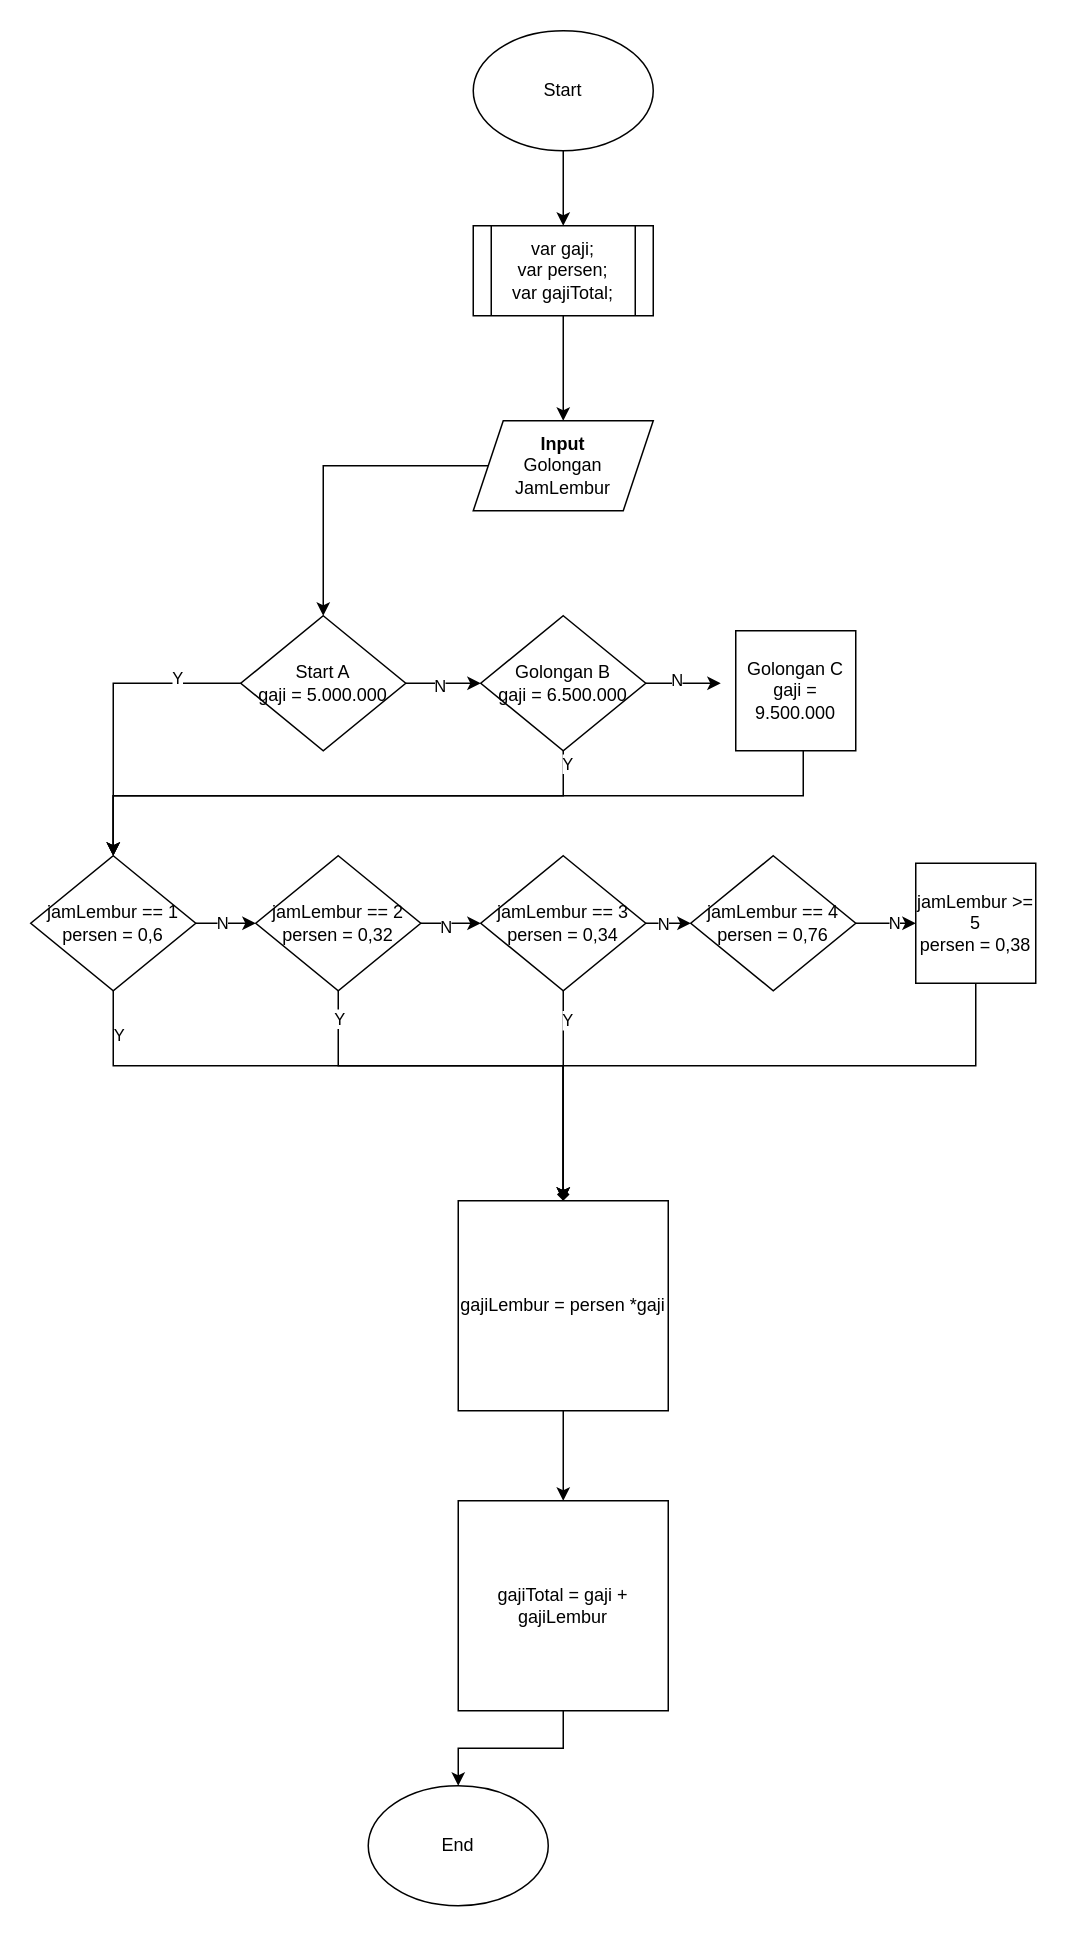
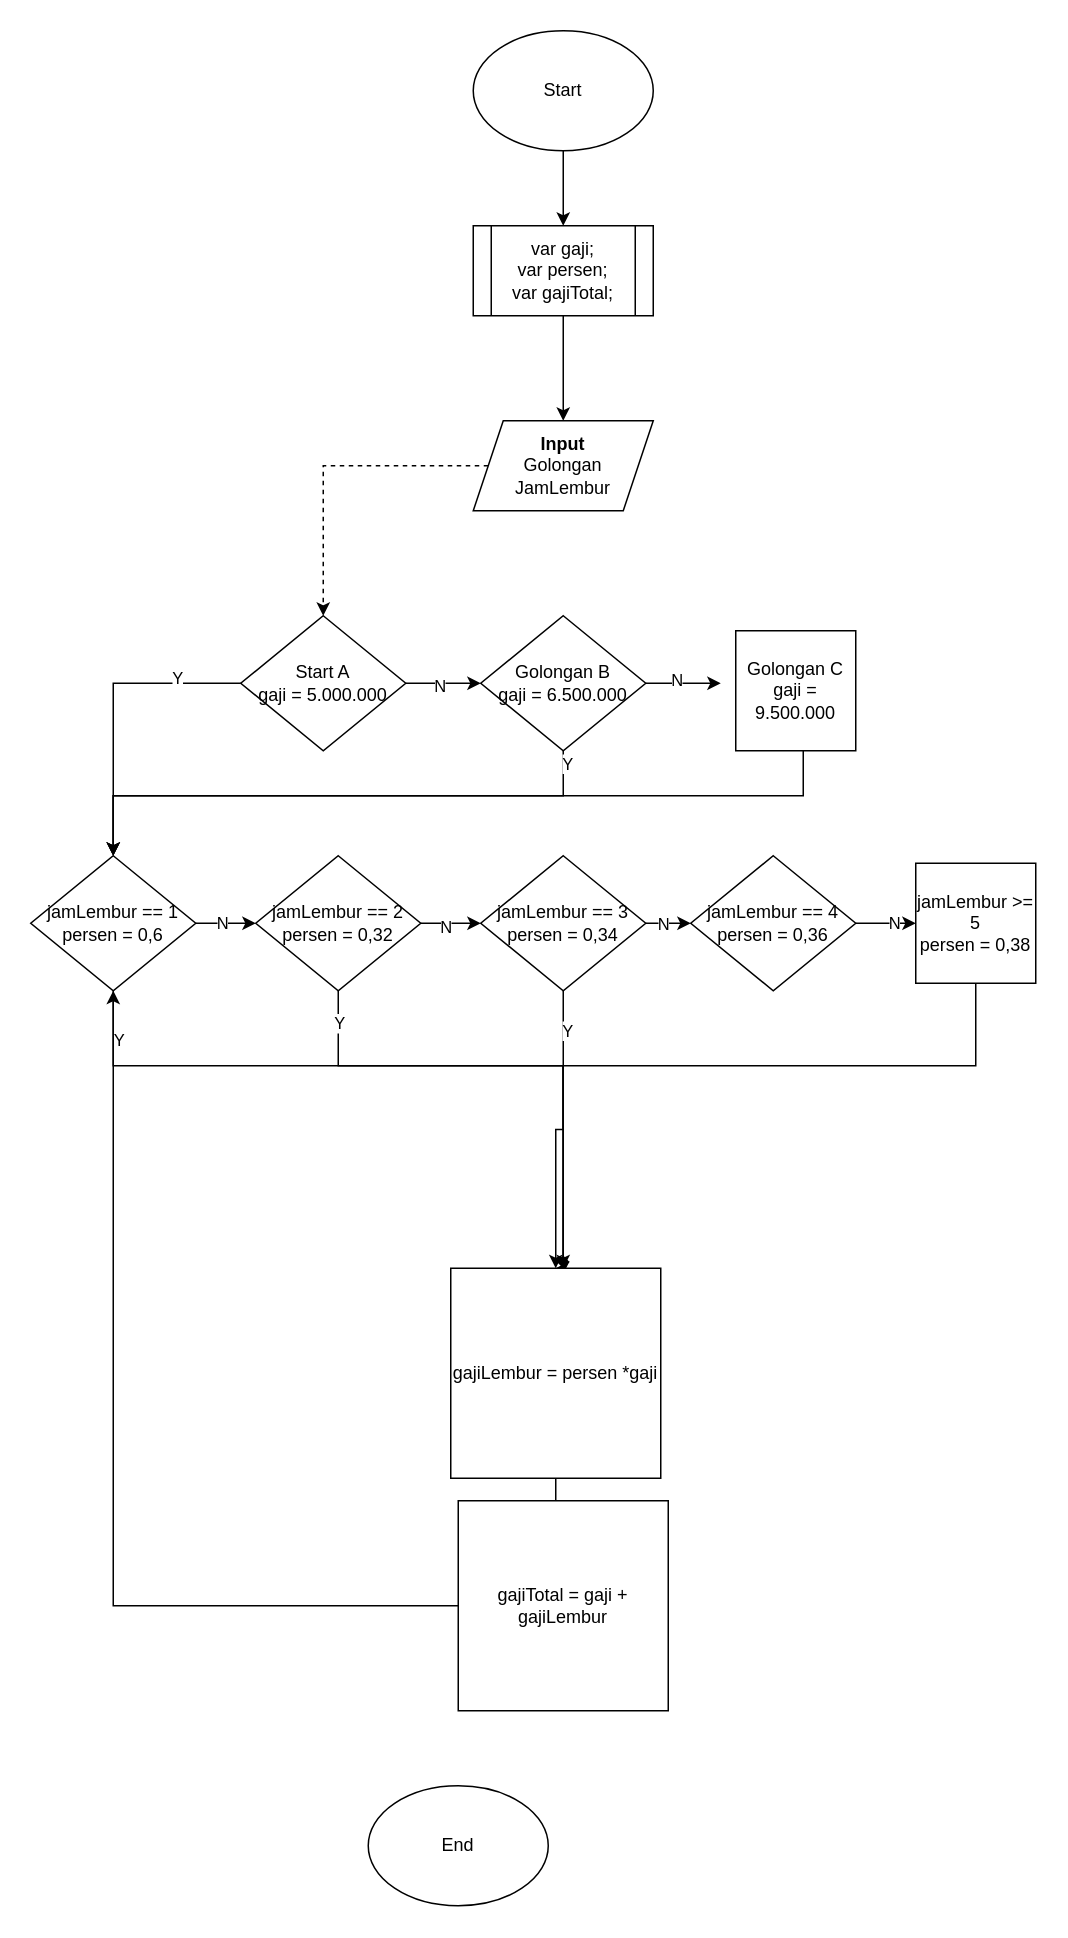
- <mxCell id="5" style="edgeStyle=orthogonalEdgeStyle;rounded=0;orthogonalLoop=1;jettySize=auto;html=1;entryX=0.5;entryY=0;entryDx=0;entryDy=0;" edge="1" parent="1" source="6" target="11"><mxGeometry relative="1" as="geometry" /></mxCell>
+ <mxCell id="5" style="edgeStyle=orthogonalEdgeStyle;rounded=0;orthogonalLoop=1;jettySize=auto;html=1;entryX=0.5;entryY=0;entryDx=0;entryDy=0;dashed=1;" edge="1" parent="1" source="6" target="11"><mxGeometry relative="1" as="geometry" /></mxCell>
- <mxCell id="37" value="jamLembur == 4&lt;br&gt;persen = 0,76" style="rhombus;whiteSpace=wrap;html=1;" vertex="1" parent="1"><mxGeometry x="460" y="570" width="110" height="90" as="geometry" /></mxCell>
+ <mxCell id="37" value="jamLembur == 4&lt;br&gt;persen = 0,36" style="rhombus;whiteSpace=wrap;html=1;" vertex="1" parent="1"><mxGeometry x="460" y="570" width="110" height="90" as="geometry" /></mxCell>
- <mxCell id="39" value="gajiLembur = persen *gaji&lt;span id=&quot;docs-internal-guid-393a2064-7fff-9ea2-cdb6-f9e950334a40&quot;&gt;&lt;/span&gt;" style="whiteSpace=wrap;html=1;aspect=fixed;" vertex="1" parent="1"><mxGeometry x="305" y="800" width="140" height="140" as="geometry" /></mxCell>
+ <mxCell id="39" value="gajiLembur = persen *gaji&lt;span id=&quot;docs-internal-guid-393a2064-7fff-9ea2-cdb6-f9e950334a40&quot;&gt;&lt;/span&gt;" style="whiteSpace=wrap;html=1;aspect=fixed;" vertex="1" parent="1"><mxGeometry x="300" y="845" width="140" height="140" as="geometry" /></mxCell>
- <mxCell id="40" style="edgeStyle=orthogonalEdgeStyle;rounded=0;orthogonalLoop=1;jettySize=auto;html=1;entryX=0.5;entryY=0;entryDx=0;entryDy=0;" edge="1" parent="1" source="41" target="4"><mxGeometry relative="1" as="geometry" /></mxCell>
+ <mxCell id="40" style="edgeStyle=orthogonalEdgeStyle;rounded=0;orthogonalLoop=1;jettySize=auto;html=1;" edge="1" parent="1" source="41" target="24"><mxGeometry relative="1" as="geometry" /></mxCell>
